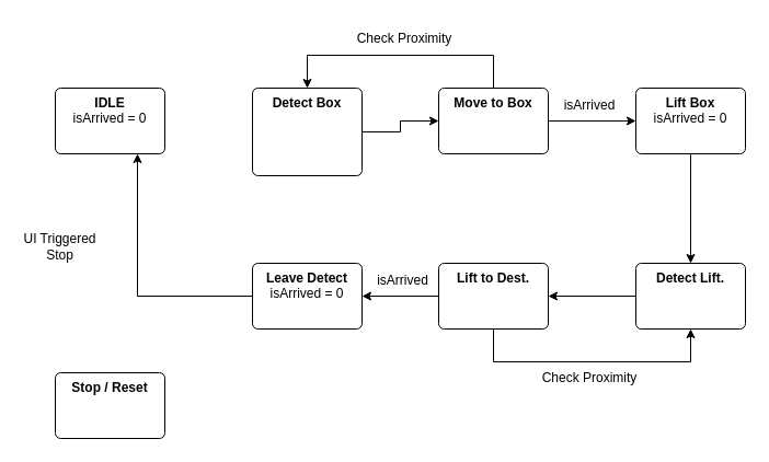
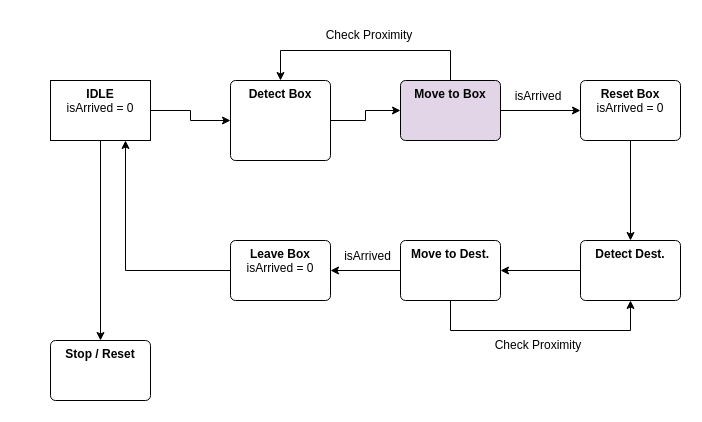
- <mxCell id="11" value="&lt;b&gt;Lift Box&lt;/b&gt;&lt;div&gt;isArrived = 0&lt;/div&gt;" style="html=1;align=center;verticalAlign=top;rounded=1;absoluteArcSize=1;arcSize=10;dashed=0;whiteSpace=wrap;" vertex="1" parent="1"><mxGeometry x="580" y="80" width="100" height="60" as="geometry" /></mxCell>
+ <mxCell id="11" value="&lt;b&gt;Reset Box&lt;/b&gt;&lt;div&gt;isArrived = 0&lt;/div&gt;" style="html=1;align=center;verticalAlign=top;rounded=1;absoluteArcSize=1;arcSize=10;dashed=0;whiteSpace=wrap;" vertex="1" parent="1"><mxGeometry x="580" y="80" width="100" height="60" as="geometry" /></mxCell>
- <mxCell id="4" value="&lt;b&gt;IDLE&lt;/b&gt;&lt;div&gt;isArrived = 0&lt;/div&gt;" style="html=1;align=center;verticalAlign=top;rounded=1;absoluteArcSize=1;arcSize=10;dashed=0;whiteSpace=wrap;" vertex="1" parent="1"><mxGeometry x="50" y="80" width="100" height="60" as="geometry" /></mxCell>
+ <mxCell id="4" value="&lt;b&gt;IDLE&lt;/b&gt;&lt;div&gt;isArrived = 0&lt;/div&gt;" style="html=1;align=center;verticalAlign=top;absoluteArcSize=1;arcSize=10;dashed=0;whiteSpace=wrap;rounded=0;" vertex="1" parent="1"><mxGeometry x="50" y="80" width="100" height="60" as="geometry" /></mxCell>
- <mxCell id="9" value="&lt;b&gt;Move to Box&lt;/b&gt;" style="html=1;align=center;verticalAlign=top;rounded=1;absoluteArcSize=1;arcSize=10;dashed=0;whiteSpace=wrap;" vertex="1" parent="1"><mxGeometry x="400" y="80" width="100" height="60" as="geometry" /></mxCell>
+ <mxCell id="9" value="&lt;b&gt;Move to Box&lt;/b&gt;" style="html=1;align=center;verticalAlign=top;rounded=1;absoluteArcSize=1;arcSize=10;dashed=0;whiteSpace=wrap;fillColor=#e1d5e7;" vertex="1" parent="1"><mxGeometry x="400" y="80" width="100" height="60" as="geometry" /></mxCell>
+ <mxCell id="2" style="edgeStyle=orthogonalEdgeStyle;rounded=0;orthogonalLoop=1;jettySize=auto;html=1;" edge="1" parent="1" source="4" target="6"><mxGeometry relative="1" as="geometry" /></mxCell>
- <mxCell id="23" value="UI Triggered&lt;div&gt;Stop&lt;/div&gt;" style="text;html=1;align=center;verticalAlign=middle;whiteSpace=wrap;rounded=0;" vertex="1" parent="1"><mxGeometry x="20" y="210" width="69" height="30" as="geometry" /></mxCell>
+ <mxCell id="3" style="edgeStyle=orthogonalEdgeStyle;rounded=0;orthogonalLoop=1;jettySize=auto;html=1;" edge="1" parent="1" source="4" target="22"><mxGeometry relative="1" as="geometry" /></mxCell>
- <mxCell id="17" value="&lt;b&gt;Lift to Dest.&lt;/b&gt;" style="html=1;align=center;verticalAlign=top;rounded=1;absoluteArcSize=1;arcSize=10;dashed=0;whiteSpace=wrap;" vertex="1" parent="1"><mxGeometry x="400" y="240" width="100" height="60" as="geometry" /></mxCell>
+ <mxCell id="17" value="&lt;b&gt;Move to Dest.&lt;/b&gt;" style="html=1;align=center;verticalAlign=top;rounded=1;absoluteArcSize=1;arcSize=10;dashed=0;whiteSpace=wrap;" vertex="1" parent="1"><mxGeometry x="400" y="240" width="100" height="60" as="geometry" /></mxCell>
- <mxCell id="14" value="&lt;b&gt;Detect Lift.&lt;/b&gt;" style="html=1;align=center;verticalAlign=top;rounded=1;absoluteArcSize=1;arcSize=10;dashed=0;whiteSpace=wrap;" vertex="1" parent="1"><mxGeometry x="580" y="240" width="100" height="60" as="geometry" /></mxCell>
+ <mxCell id="14" value="&lt;b&gt;Detect Dest.&lt;/b&gt;" style="html=1;align=center;verticalAlign=top;rounded=1;absoluteArcSize=1;arcSize=10;dashed=0;whiteSpace=wrap;" vertex="1" parent="1"><mxGeometry x="580" y="240" width="100" height="60" as="geometry" /></mxCell>
- <mxCell id="20" value="&lt;b&gt;Leave Detect&lt;/b&gt;&lt;div&gt;isArrived = 0&lt;/div&gt;" style="html=1;align=center;verticalAlign=top;rounded=1;absoluteArcSize=1;arcSize=10;dashed=0;whiteSpace=wrap;" vertex="1" parent="1"><mxGeometry x="230" y="240" width="100" height="60" as="geometry" /></mxCell>
+ <mxCell id="20" value="&lt;b&gt;Leave Box&lt;/b&gt;&lt;div&gt;isArrived = 0&lt;/div&gt;" style="html=1;align=center;verticalAlign=top;rounded=1;absoluteArcSize=1;arcSize=10;dashed=0;whiteSpace=wrap;" vertex="1" parent="1"><mxGeometry x="230" y="240" width="100" height="60" as="geometry" /></mxCell>
